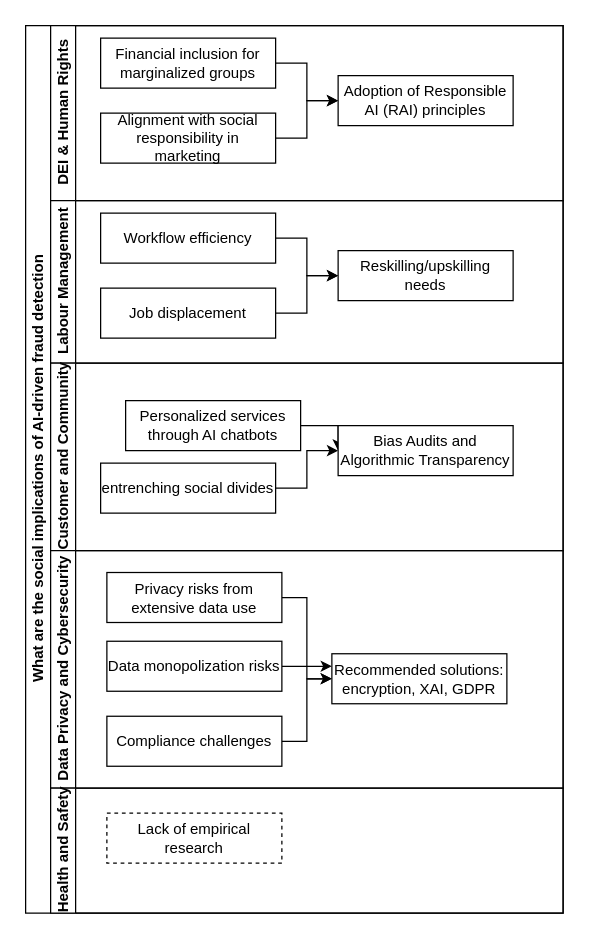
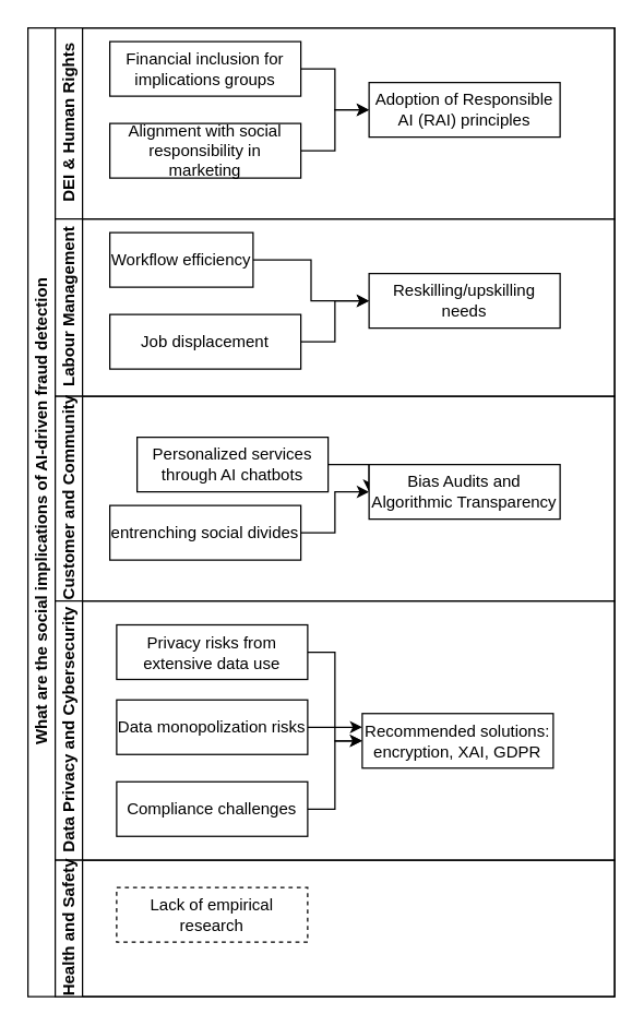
- <mxCell id="5" value="Financial inclusion for marginalized groups" style="whiteSpace=wrap;html=1;" vertex="1" parent="3"><mxGeometry x="40" y="10" width="140" height="40" as="geometry" /></mxCell>
+ <mxCell id="5" value="Financial inclusion for implications groups" style="whiteSpace=wrap;html=1;" vertex="1" parent="3"><mxGeometry x="40" y="10" width="140" height="40" as="geometry" /></mxCell>
- <mxCell id="11" value="Workflow efficiency" style="whiteSpace=wrap;html=1;" vertex="1" parent="9"><mxGeometry x="40" y="10" width="140" height="40" as="geometry" /></mxCell>
+ <mxCell id="11" value="Workflow efficiency" style="whiteSpace=wrap;html=1;" vertex="1" parent="9"><mxGeometry x="40" y="10" width="105" height="40" as="geometry" /></mxCell>
